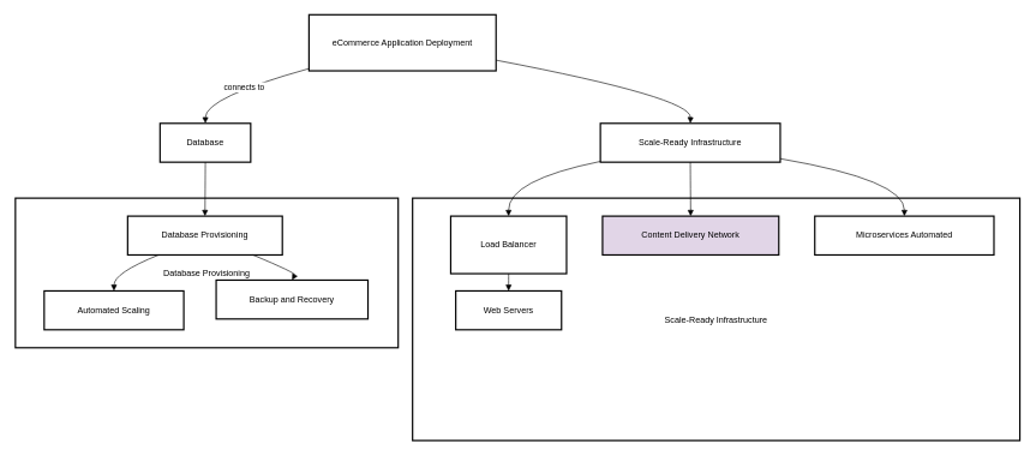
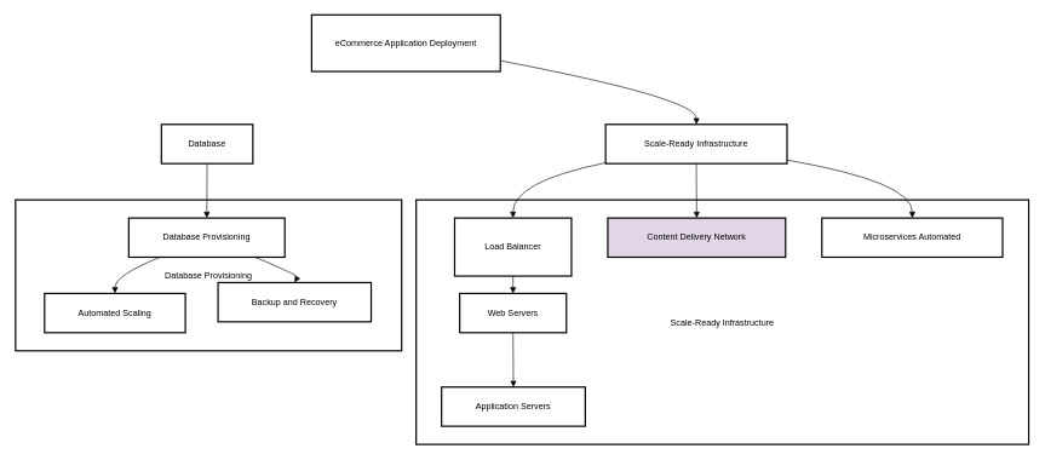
- <mxCell id="15" value="connects to" style="curved=1;startArrow=none;endArrow=block;exitX=0;exitY=0.96;entryX=0.5;entryY=0;" parent="1" source="4" target="5" edge="1"><mxGeometry relative="1" as="geometry"><Array as="points"><mxPoint x="284" y="135" /></Array></mxGeometry></mxCell>
+ <mxCell id="22" value="" style="curved=1;startArrow=none;endArrow=block;exitX=0.5;exitY=1;entryX=0.5;entryY=0;" parent="1" source="11" target="12" edge="1"><mxGeometry relative="1" as="geometry"><Array as="points" /></mxGeometry></mxCell>
+ <mxCell id="12" value="Application Servers" style="whiteSpace=wrap;strokeWidth=2;" parent="1" vertex="1"><mxGeometry x="607" y="533" width="198" height="54" as="geometry" /></mxCell>
